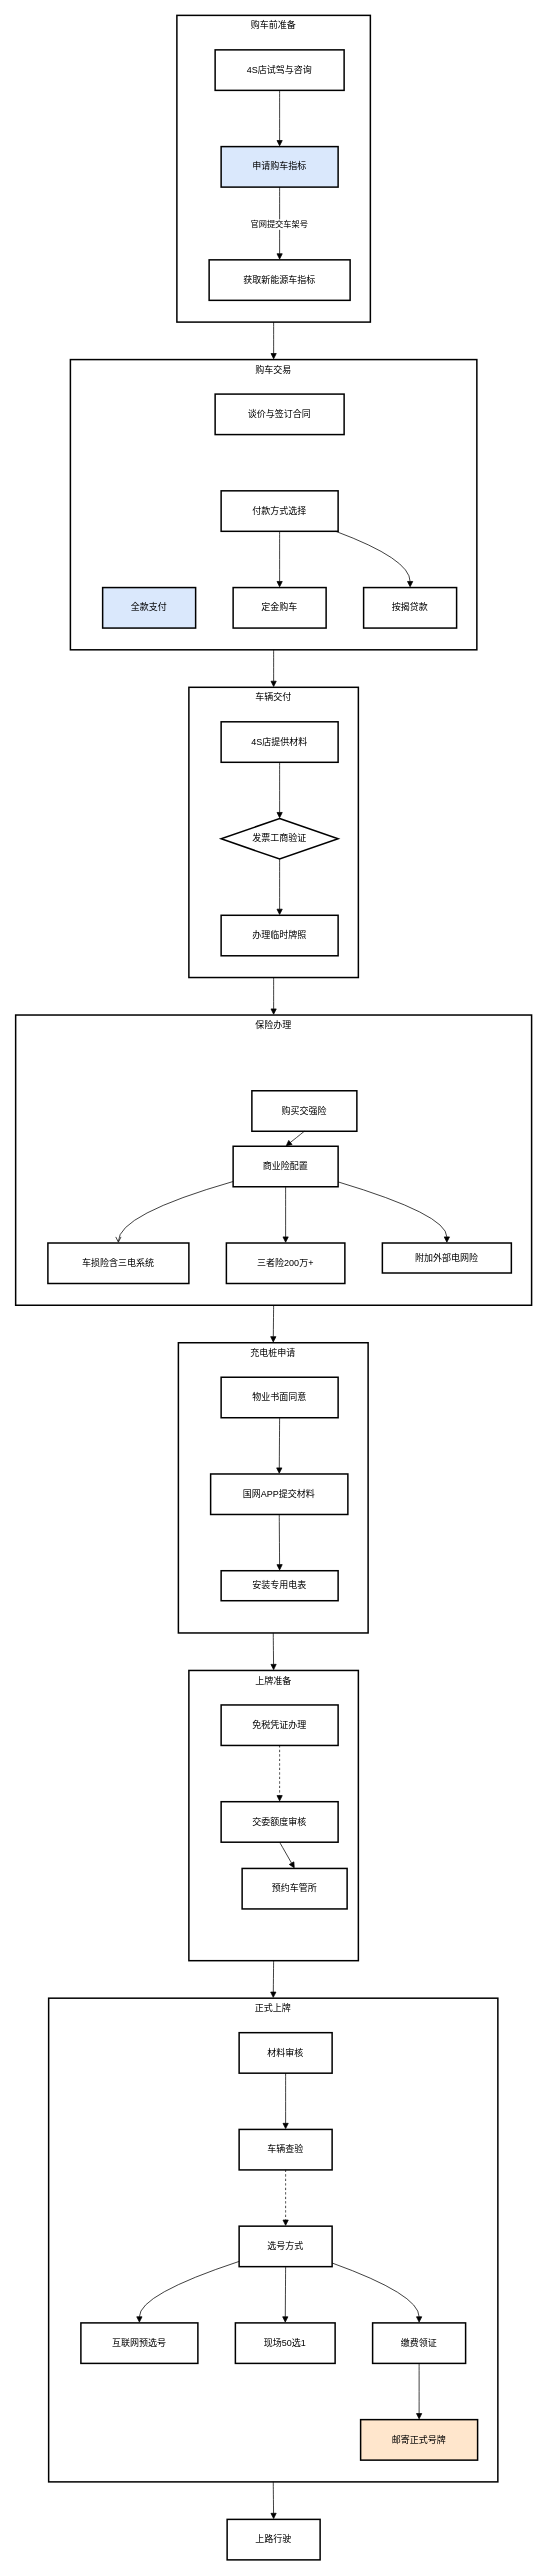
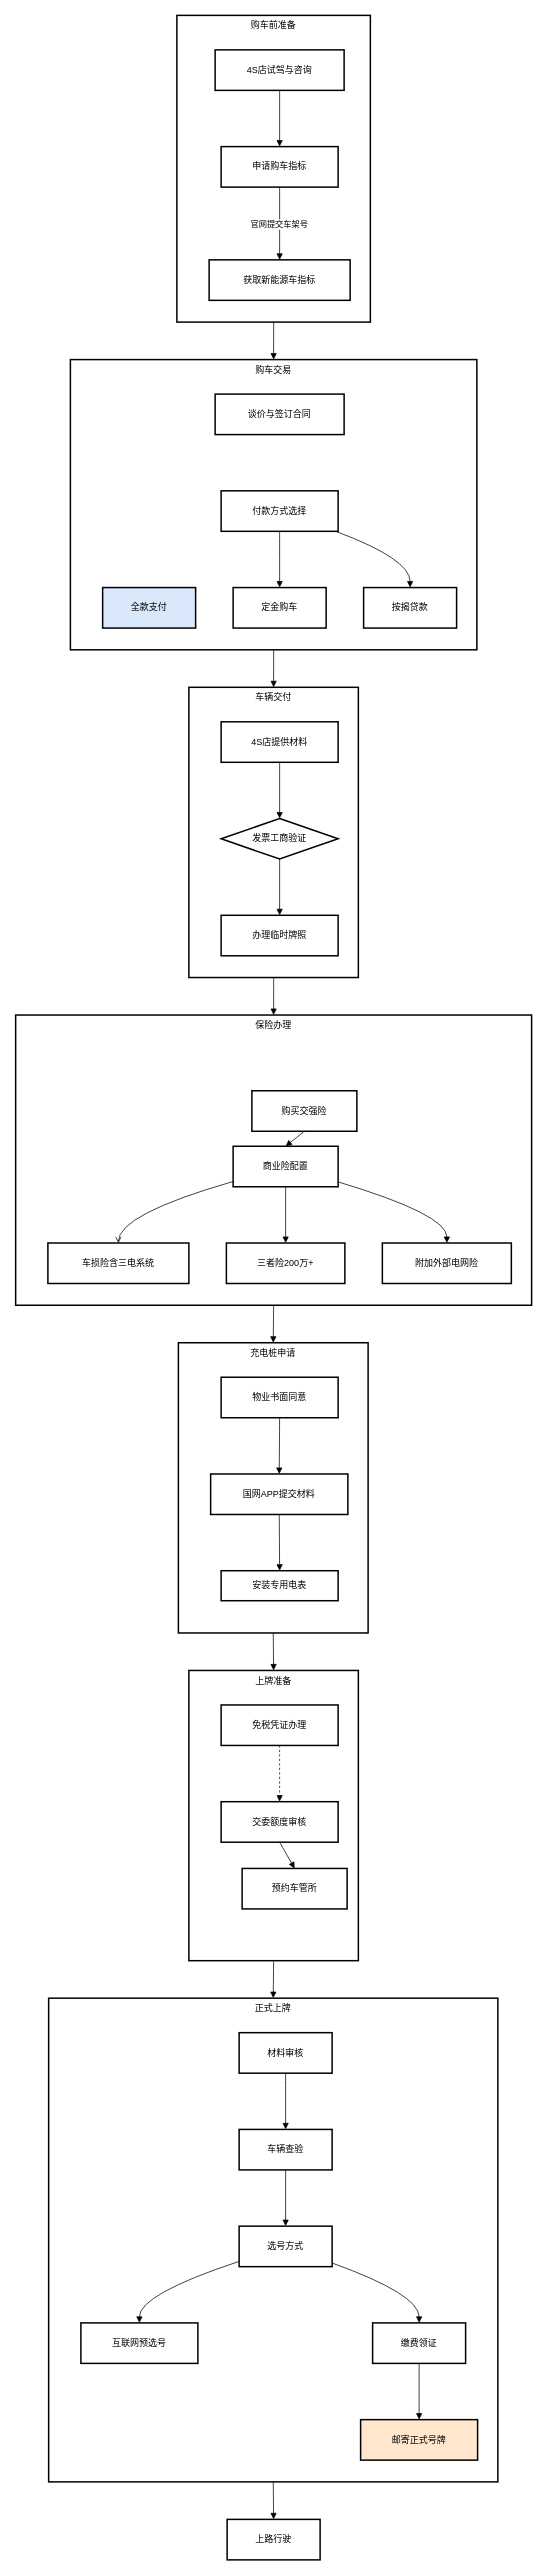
- <mxCell id="54" value="申请购车指标" style="whiteSpace=wrap;strokeWidth=2;fillColor=#dae8fc;" vertex="1" parent="52"><mxGeometry x="59" y="175" width="156" height="54" as="geometry" /></mxCell>
+ <mxCell id="54" value="申请购车指标" style="whiteSpace=wrap;strokeWidth=2;" vertex="1" parent="52"><mxGeometry x="59" y="175" width="156" height="54" as="geometry" /></mxCell>
- <mxCell id="33" value="附加外部电网险" style="whiteSpace=wrap;strokeWidth=2;" vertex="1" parent="28"><mxGeometry x="489" y="304" width="172" height="40" as="geometry" /></mxCell>
+ <mxCell id="33" value="附加外部电网险" style="whiteSpace=wrap;strokeWidth=2;" vertex="1" parent="28"><mxGeometry x="489" y="304" width="172" height="54" as="geometry" /></mxCell>
- <mxCell id="11" value="" style="curved=1;startArrow=none;endArrow=block;exitX=0.5;exitY=0.99;entryX=0.5;entryY=-0.01;rounded=0;dashed=1;" edge="1" parent="2" source="4" target="5"><mxGeometry relative="1" as="geometry"><Array as="points" /></mxGeometry></mxCell>
+ <mxCell id="11" value="" style="curved=1;startArrow=none;endArrow=block;exitX=0.5;exitY=0.99;entryX=0.5;entryY=-0.01;rounded=0;" edge="1" parent="2" source="4" target="5"><mxGeometry relative="1" as="geometry"><Array as="points" /></mxGeometry></mxCell>
- <mxCell id="13" value="" style="curved=1;startArrow=none;endArrow=block;exitX=0.5;exitY=0.99;entryX=0.5;entryY=-0.01;rounded=0;" edge="1" parent="2" source="5" target="7"><mxGeometry relative="1" as="geometry"><Array as="points" /></mxGeometry></mxCell>
- <mxCell id="7" value="现场50选1" style="whiteSpace=wrap;strokeWidth=2;" vertex="1" parent="2"><mxGeometry x="249" y="433" width="133" height="54" as="geometry" /></mxCell>
